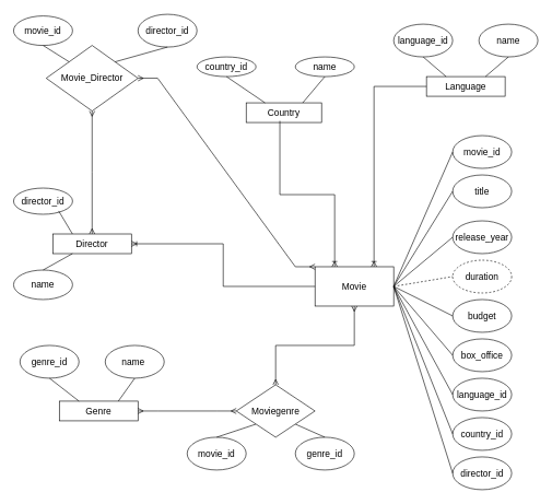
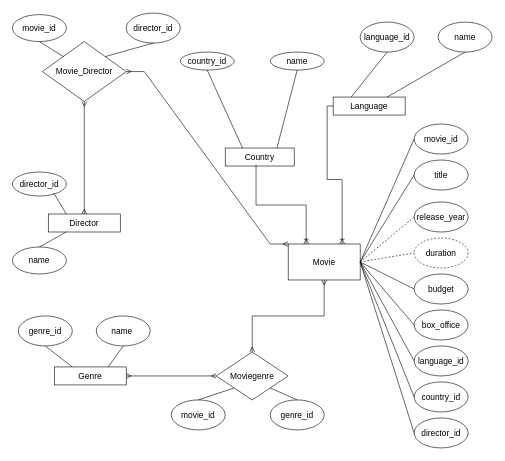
- <mxCell id="4" value="Language" style="rounded=0;whiteSpace=wrap;html=1;fontSize=14;labelBackgroundColor=default;labelBorderColor=none;textShadow=0;" vertex="1" parent="1"><mxGeometry x="650" y="116" width="120" height="30" as="geometry" /></mxCell>
+ <mxCell id="4" value="Language" style="rounded=0;whiteSpace=wrap;html=1;fontSize=14;labelBackgroundColor=default;labelBorderColor=none;textShadow=0;" vertex="1" parent="1"><mxGeometry x="555" y="161" width="120" height="30" as="geometry" /></mxCell>
- <mxCell id="3" value="Country" style="rounded=0;whiteSpace=wrap;html=1;fontSize=14;labelBackgroundColor=default;labelBorderColor=none;textShadow=0;" vertex="1" parent="1"><mxGeometry x="375" y="156" width="115" height="30" as="geometry" /></mxCell>
+ <mxCell id="3" value="Country" style="rounded=0;whiteSpace=wrap;html=1;fontSize=14;labelBackgroundColor=default;labelBorderColor=none;textShadow=0;" vertex="1" parent="1"><mxGeometry x="375" y="246" width="115" height="30" as="geometry" /></mxCell>
- <mxCell id="38" value="" style="endArrow=none;html=1;rounded=0;entryX=0;entryY=0.5;entryDx=0;entryDy=0;exitX=1;exitY=0.5;exitDx=0;exitDy=0;fontSize=14;labelBackgroundColor=default;labelBorderColor=none;textShadow=0;" edge="1" parent="1" source="6" target="27"><mxGeometry width="50" height="50" relative="1" as="geometry"><mxPoint x="620" y="431" as="sourcePoint" /><mxPoint x="700" y="301" as="targetPoint" /></mxGeometry></mxCell>
+ <mxCell id="38" value="" style="endArrow=none;html=1;rounded=0;entryX=0;entryY=0.5;entryDx=0;entryDy=0;exitX=1;exitY=0.5;exitDx=0;exitDy=0;fontSize=14;labelBackgroundColor=default;labelBorderColor=none;textShadow=0;dashed=1;" edge="1" parent="1" source="6" target="27"><mxGeometry width="50" height="50" relative="1" as="geometry"><mxPoint x="620" y="431" as="sourcePoint" /><mxPoint x="700" y="301" as="targetPoint" /></mxGeometry></mxCell>
- <mxCell id="52" value="" style="edgeStyle=orthogonalEdgeStyle;fontSize=12;html=1;endArrow=ERoneToMany;rounded=0;entryX=1;entryY=0.5;entryDx=0;entryDy=0;exitX=0;exitY=0.5;exitDx=0;exitDy=0;" edge="1" parent="1" source="6" target="5"><mxGeometry width="100" height="100" relative="1" as="geometry"><mxPoint x="330" y="486" as="sourcePoint" /><mxPoint x="430" y="386" as="targetPoint" /></mxGeometry></mxCell>
